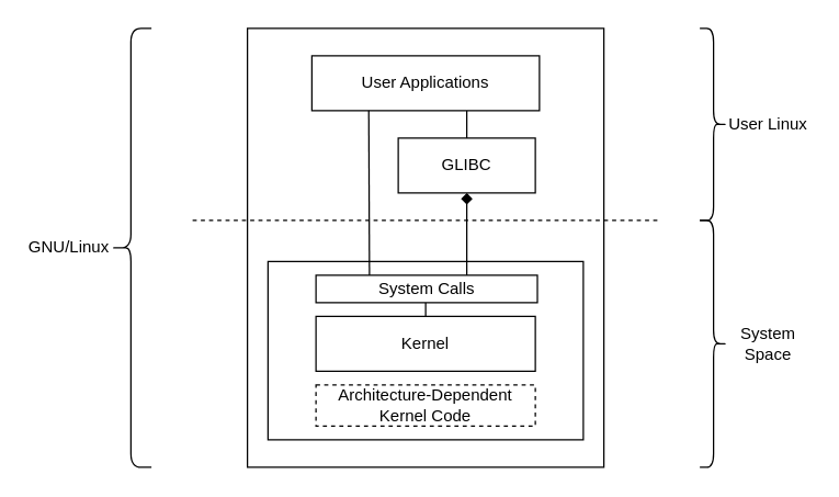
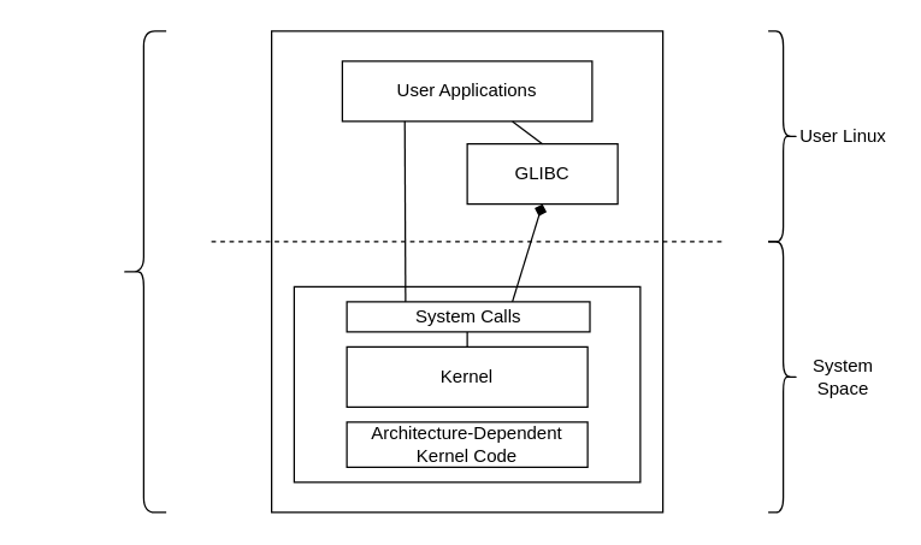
- <mxCell id="5" value="GLIBC" style="rounded=0;whiteSpace=wrap;html=1;" vertex="1" parent="1"><mxGeometry x="290" y="100" width="100" height="40" as="geometry" /></mxCell>
+ <mxCell id="5" value="GLIBC" style="rounded=0;whiteSpace=wrap;html=1;" vertex="1" parent="1"><mxGeometry x="310" y="95" width="100" height="40" as="geometry" /></mxCell>
- <mxCell id="17" value="GNU/Linux" style="text;html=1;strokeColor=none;fillColor=none;align=center;verticalAlign=middle;whiteSpace=wrap;rounded=0;" vertex="1" parent="1"><mxGeometry x="20" y="165" width="60" height="30" as="geometry" /></mxCell>
- <mxCell id="10" value="Architecture-Dependent Kernel Code" style="rounded=0;whiteSpace=wrap;html=1;dashed=1;" vertex="1" parent="1"><mxGeometry x="230" y="280" width="160" height="30" as="geometry" /></mxCell>
+ <mxCell id="10" value="Architecture-Dependent Kernel Code" style="rounded=0;whiteSpace=wrap;html=1;" vertex="1" parent="1"><mxGeometry x="230" y="280" width="160" height="30" as="geometry" /></mxCell>
